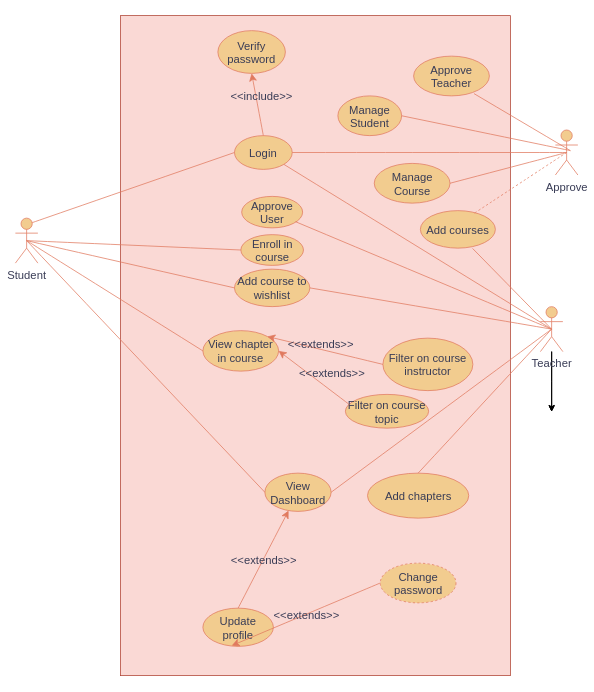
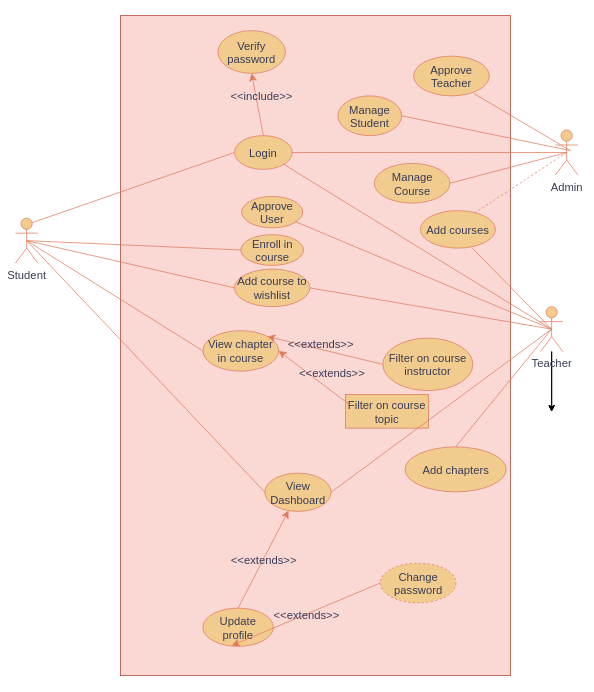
- <mxCell id="40" value="Approve" style="shape=umlActor;verticalLabelPosition=bottom;verticalAlign=top;html=1;outlineConnect=0;fontSize=15;labelBackgroundColor=none;fillColor=#F2CC8F;strokeColor=#E07A5F;fontColor=#393C56;" parent="1" vertex="1"><mxGeometry x="740" y="172.5" width="30" height="60" as="geometry" /></mxCell>
+ <mxCell id="40" value="Admin" style="shape=umlActor;verticalLabelPosition=bottom;verticalAlign=top;html=1;outlineConnect=0;fontSize=15;labelBackgroundColor=none;fillColor=#F2CC8F;strokeColor=#E07A5F;fontColor=#393C56;" parent="1" vertex="1"><mxGeometry x="740" y="172.5" width="30" height="60" as="geometry" /></mxCell>
- <mxCell id="9" value="&lt;font style=&quot;font-size: 15px;&quot;&gt;Filter on course topic&lt;/font&gt;" style="ellipse;whiteSpace=wrap;html=1;fontSize=15;labelBackgroundColor=none;fillColor=#F2CC8F;strokeColor=#E07A5F;fontColor=#393C56;" parent="1" vertex="1"><mxGeometry x="460" y="525" width="111" height="45" as="geometry" /></mxCell>
+ <mxCell id="9" value="&lt;font style=&quot;font-size: 15px;&quot;&gt;Filter on course topic&lt;/font&gt;" style="whiteSpace=wrap;html=1;fontSize=15;labelBackgroundColor=none;fillColor=#F2CC8F;strokeColor=#E07A5F;fontColor=#393C56;rounded=0;" parent="1" vertex="1"><mxGeometry x="460" y="525" width="111" height="45" as="geometry" /></mxCell>
- <mxCell id="36" value="Add chapters" style="ellipse;whiteSpace=wrap;html=1;fontSize=15;labelBackgroundColor=none;fillColor=#F2CC8F;strokeColor=#E07A5F;fontColor=#393C56;" parent="1" vertex="1"><mxGeometry x="489.5" y="630" width="135" height="60" as="geometry" /></mxCell>
+ <mxCell id="36" value="Add chapters" style="ellipse;whiteSpace=wrap;html=1;fontSize=15;labelBackgroundColor=none;fillColor=#F2CC8F;strokeColor=#E07A5F;fontColor=#393C56;" parent="1" vertex="1"><mxGeometry x="539.5" y="595" width="135" height="60" as="geometry" /></mxCell>
